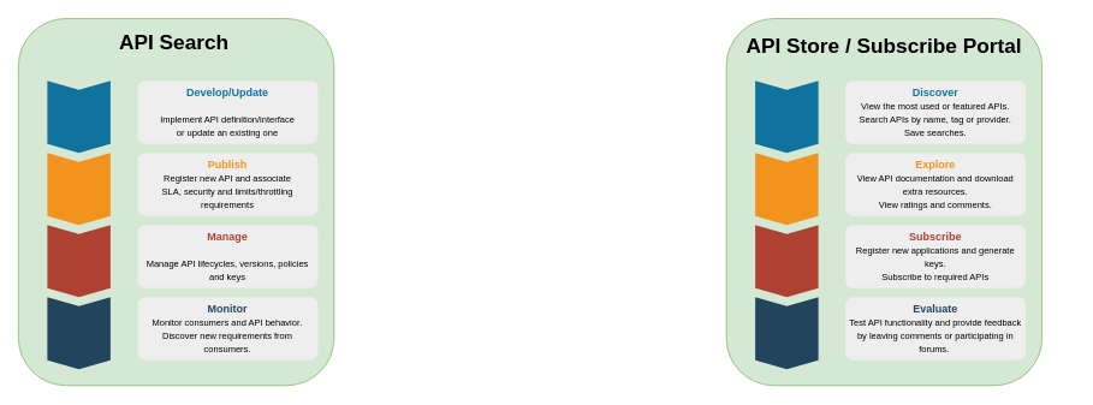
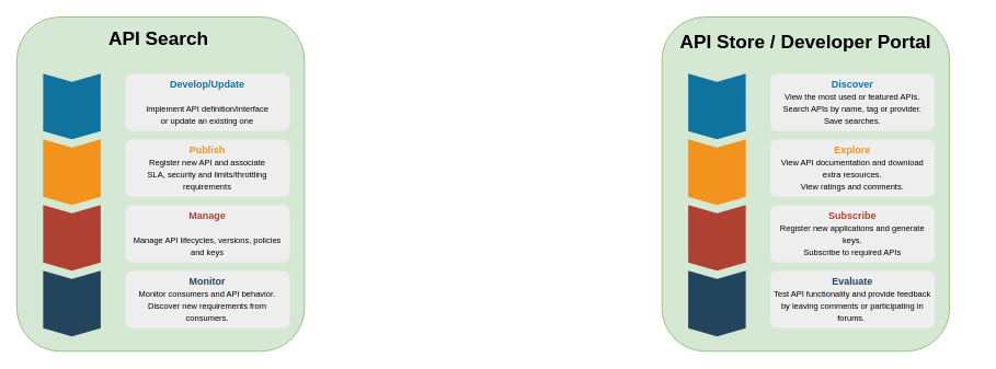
- <mxCell id="12" value="&lt;b&gt;API Store /&amp;nbsp;Subscribe Portal&lt;/b&gt;" style="text;html=1;strokeColor=none;fillColor=none;align=center;verticalAlign=middle;whiteSpace=wrap;rounded=0;fontSize=23;fontColor=none;" vertex="1" parent="2"><mxGeometry y="20" width="420" height="20" as="geometry" /></mxCell>
+ <mxCell id="12" value="&lt;b&gt;API Store /&amp;nbsp;Developer Portal&lt;/b&gt;" style="text;html=1;strokeColor=none;fillColor=none;align=center;verticalAlign=middle;whiteSpace=wrap;rounded=0;fontSize=23;fontColor=none;" vertex="1" parent="2"><mxGeometry y="20" width="420" height="20" as="geometry" /></mxCell>
